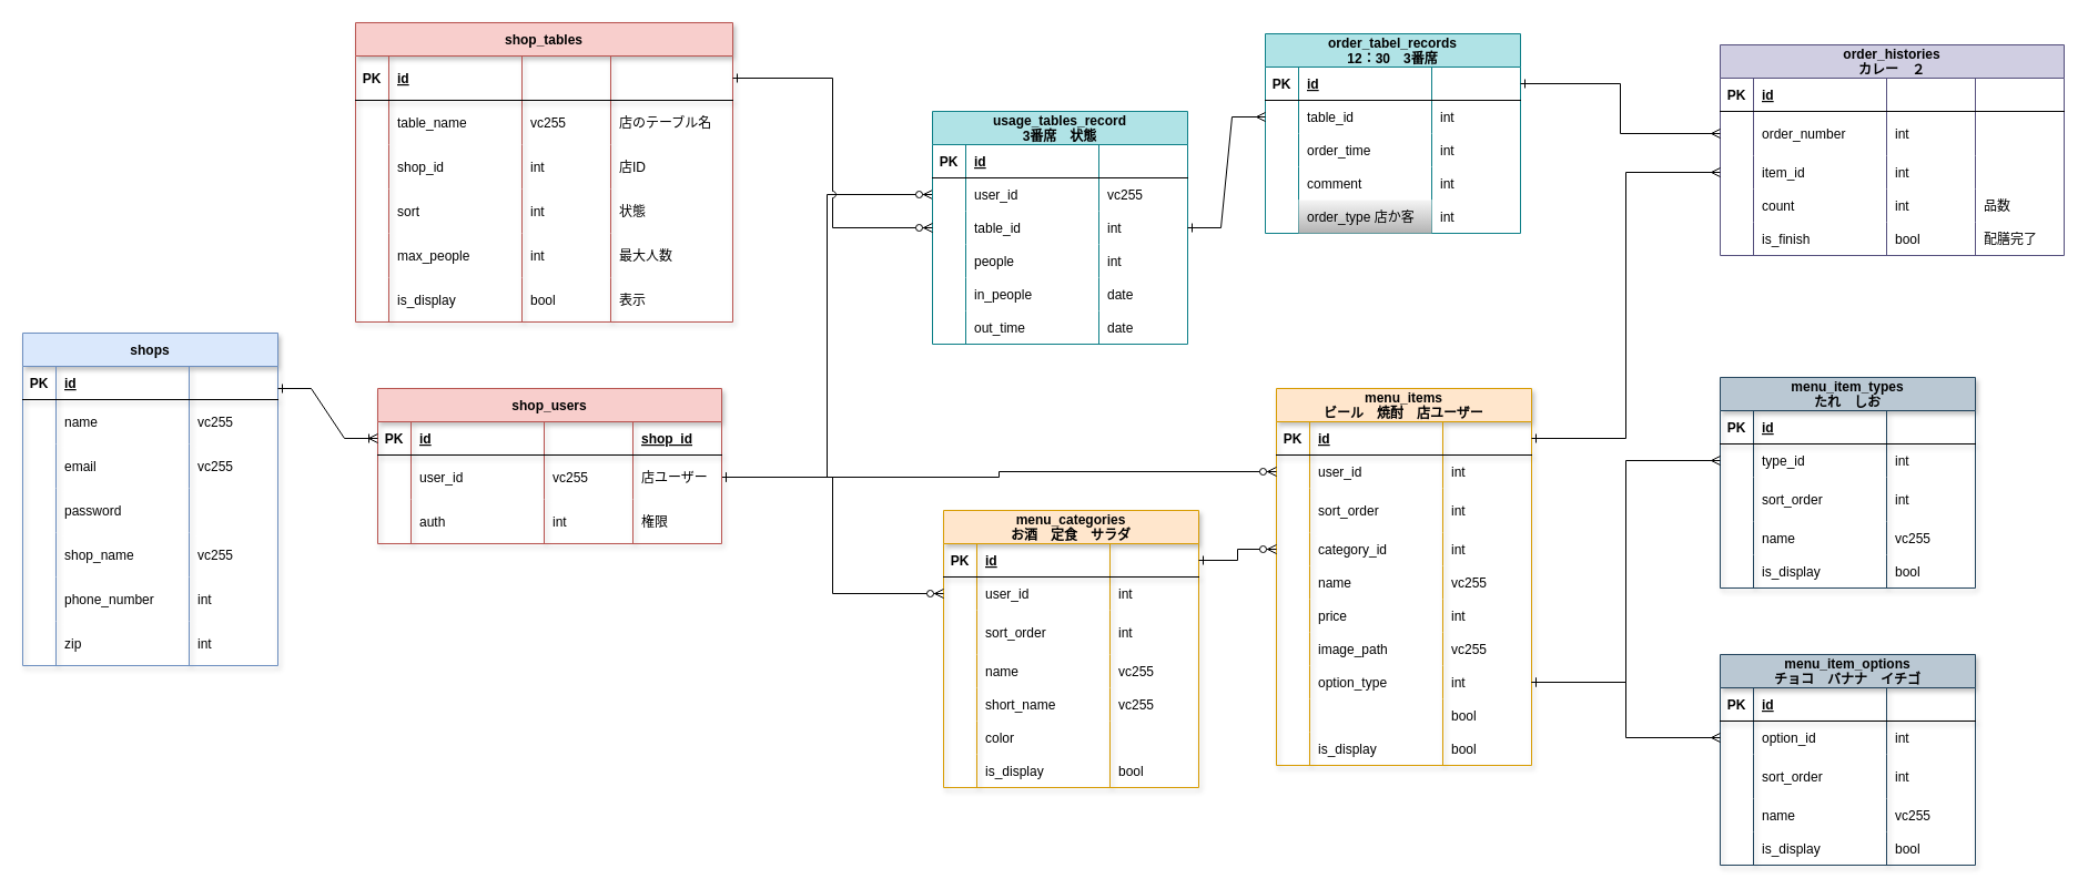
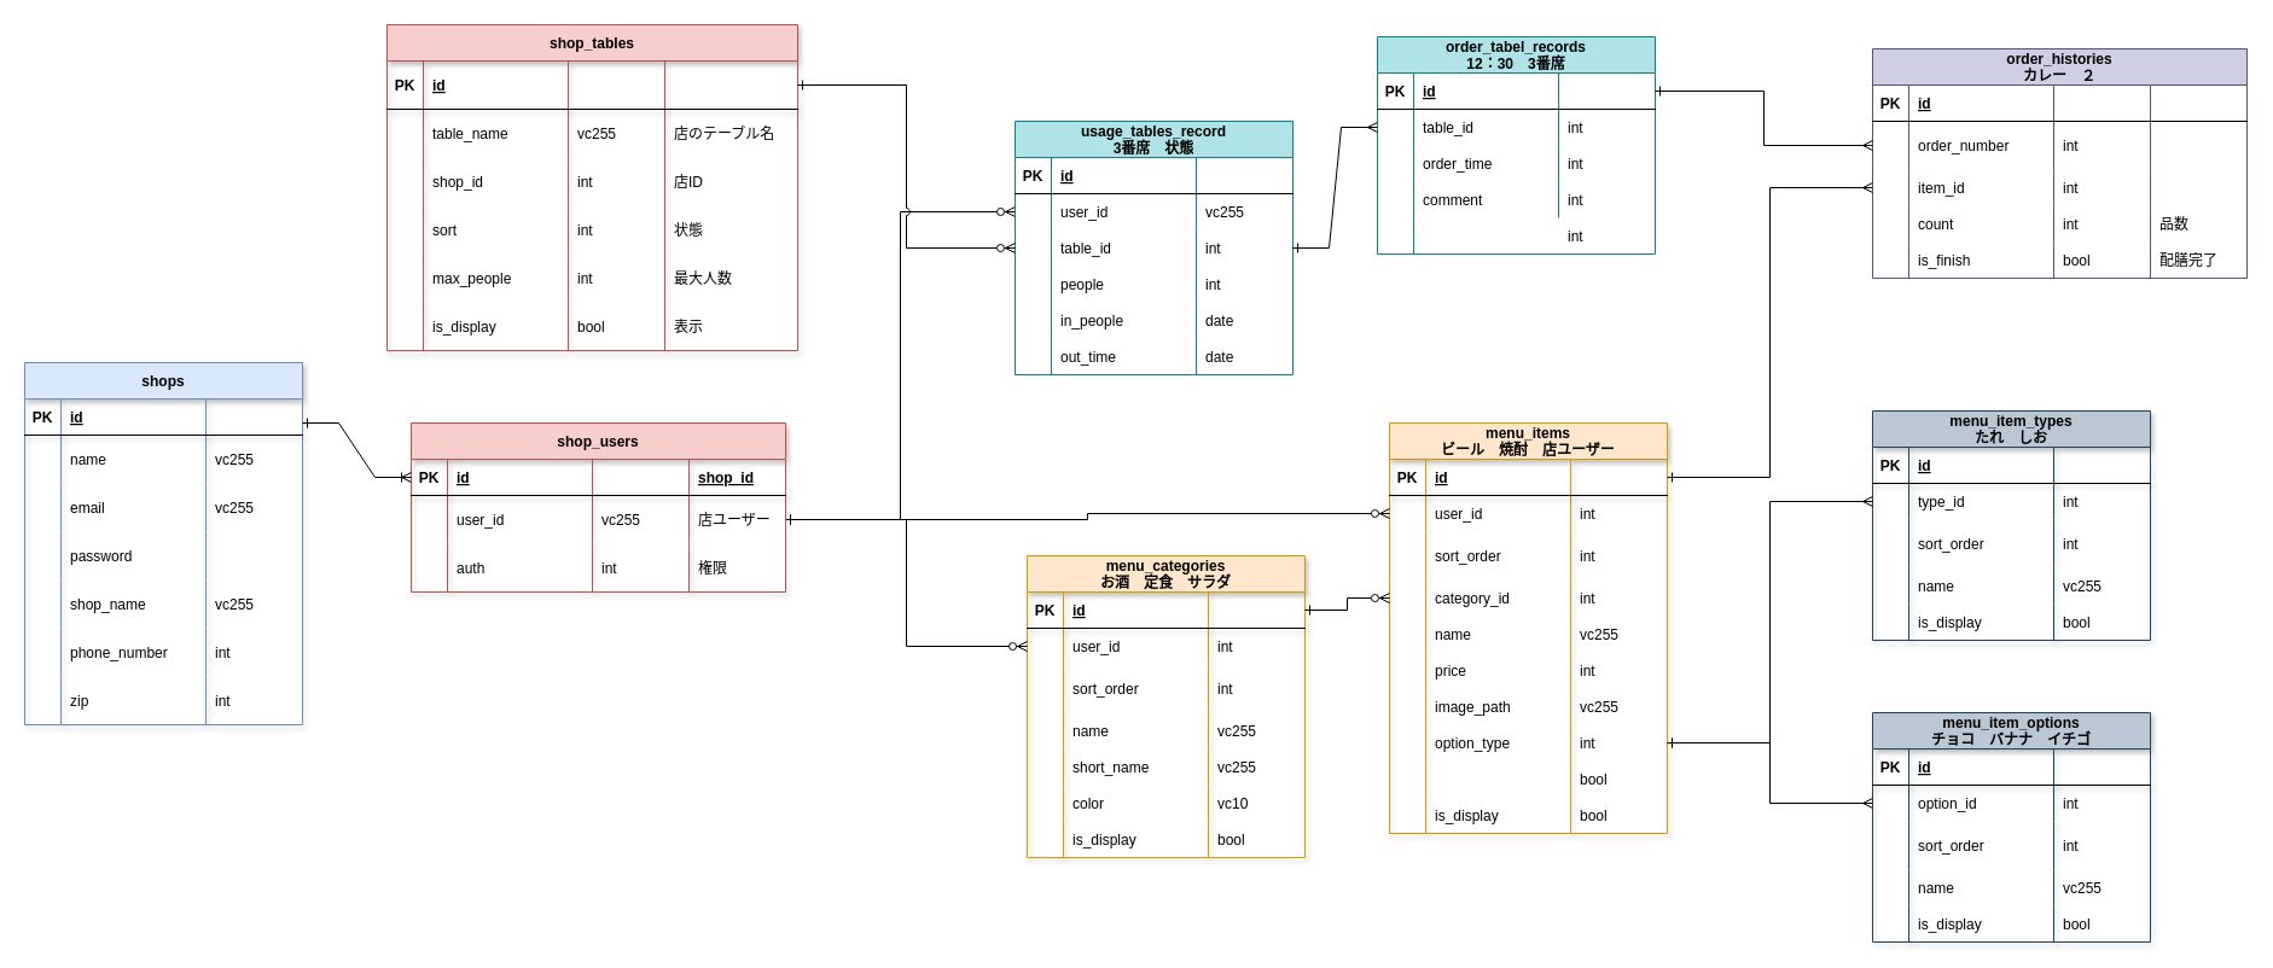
- <mxCell id="21" value="order_type 店か客" style="shape=partialRectangle;overflow=hidden;connectable=0;fillColor=#f5f5f5;top=0;left=0;bottom=0;right=0;align=left;spacingLeft=6;gradientColor=#b3b3b3;strokeColor=#666666;" vertex="1" parent="19"><mxGeometry x="30" width="120" height="30" as="geometry"><mxRectangle width="120" height="30" as="alternateBounds" /></mxGeometry></mxCell>
+ <mxCell id="87" value="vc10" style="shape=partialRectangle;connectable=0;fillColor=none;top=0;left=0;bottom=0;right=0;align=left;spacingLeft=6;overflow=hidden;shadow=1;" vertex="1" parent="84"><mxGeometry x="150" width="80" height="30" as="geometry"><mxRectangle width="80" height="30" as="alternateBounds" /></mxGeometry></mxCell>
